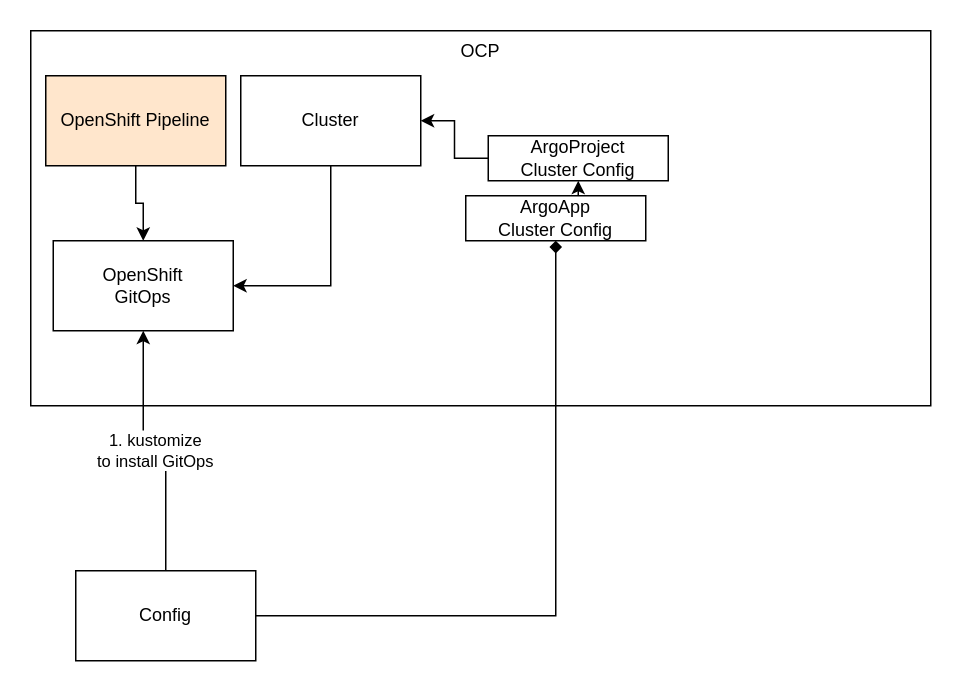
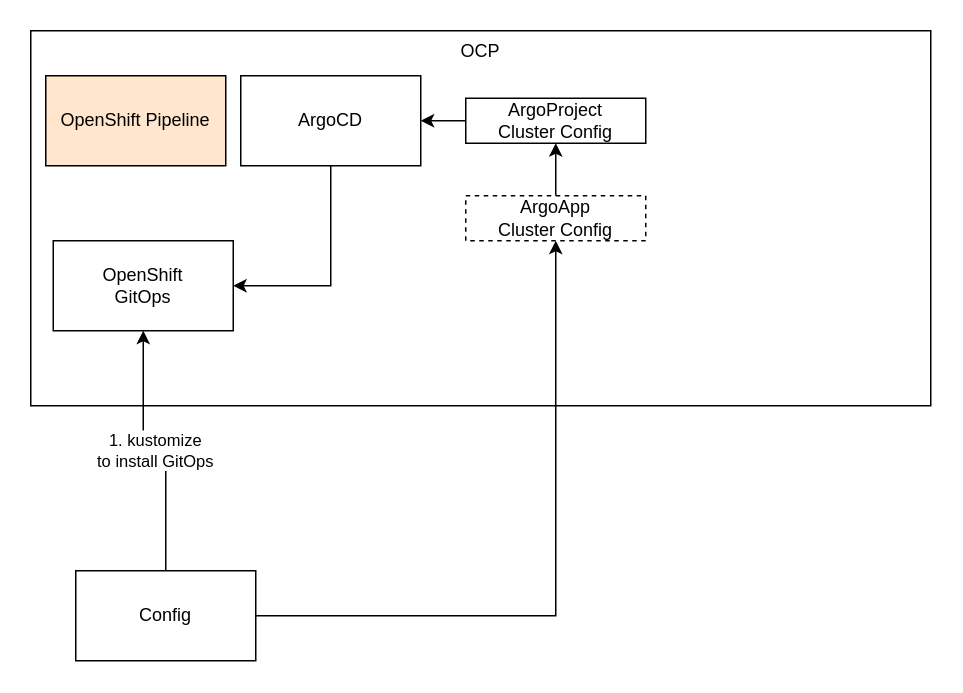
- <mxCell id="10" value="Cluster" style="rounded=0;whiteSpace=wrap;html=1;" vertex="1" parent="1"><mxGeometry x="160" y="50" width="120" height="60" as="geometry" /></mxCell>
+ <mxCell id="10" value="ArgoCD" style="rounded=0;whiteSpace=wrap;html=1;" vertex="1" parent="1"><mxGeometry x="160" y="50" width="120" height="60" as="geometry" /></mxCell>
- <mxCell id="13" value="ArgoProject&lt;br&gt;Cluster Config" style="rounded=0;whiteSpace=wrap;html=1;" vertex="1" parent="1"><mxGeometry x="325" y="90" width="120" height="30" as="geometry" /></mxCell>
+ <mxCell id="13" value="ArgoProject&lt;br&gt;Cluster Config" style="rounded=0;whiteSpace=wrap;html=1;" vertex="1" parent="1"><mxGeometry x="310" y="65" width="120" height="30" as="geometry" /></mxCell>
- <mxCell id="7" value="" style="edgeStyle=orthogonalEdgeStyle;rounded=0;orthogonalLoop=1;jettySize=auto;html=1;startArrow=classic;startFill=1;endArrow=none;endFill=0;" edge="1" parent="1" source="8" target="11"><mxGeometry relative="1" as="geometry" /></mxCell>
- <mxCell id="14" value="ArgoApp&lt;br&gt;Cluster Config" style="rounded=0;whiteSpace=wrap;html=1;" vertex="1" parent="1"><mxGeometry x="310" y="130" width="120" height="30" as="geometry" /></mxCell>
+ <mxCell id="14" value="ArgoApp&lt;br&gt;Cluster Config" style="rounded=0;whiteSpace=wrap;html=1;dashed=1;" vertex="1" parent="1"><mxGeometry x="310" y="130" width="120" height="30" as="geometry" /></mxCell>
- <mxCell id="3" style="edgeStyle=orthogonalEdgeStyle;rounded=0;orthogonalLoop=1;jettySize=auto;html=1;startArrow=none;startFill=0;endArrow=diamond;endFill=1;" edge="1" parent="1" source="4" target="14"><mxGeometry relative="1" as="geometry" /></mxCell>
+ <mxCell id="3" style="edgeStyle=orthogonalEdgeStyle;rounded=0;orthogonalLoop=1;jettySize=auto;html=1;startArrow=none;startFill=0;endArrow=classic;endFill=1;" edge="1" parent="1" source="4" target="14"><mxGeometry relative="1" as="geometry" /></mxCell>
